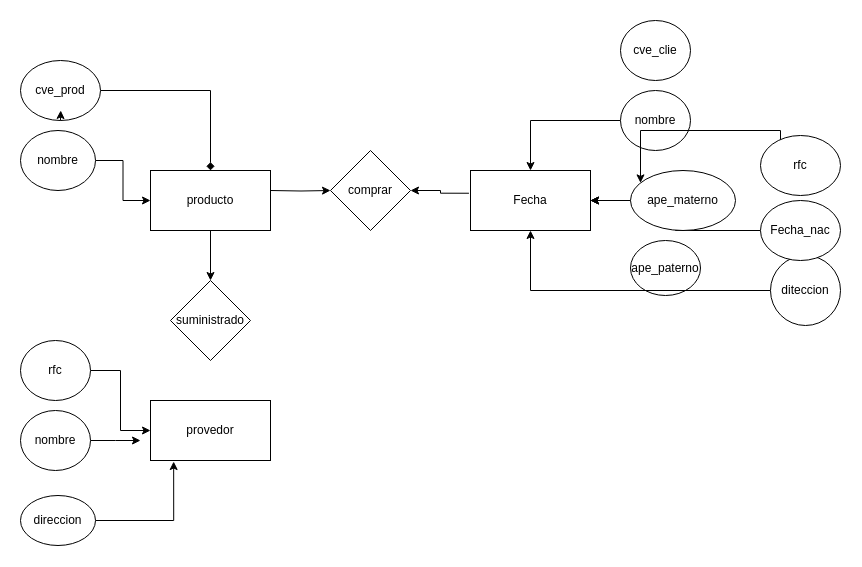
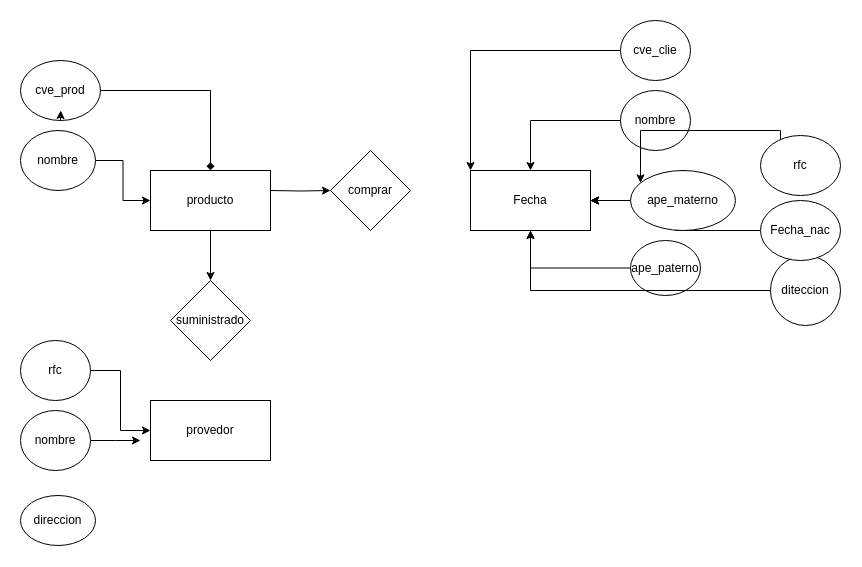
+ <mxCell id="25" style="edgeStyle=orthogonalEdgeStyle;rounded=0;orthogonalLoop=1;jettySize=auto;html=1;entryX=0;entryY=0;entryDx=0;entryDy=0;" edge="1" parent="1" source="26" target="3"><mxGeometry relative="1" as="geometry" /></mxCell>
- <mxCell id="2" style="edgeStyle=orthogonalEdgeStyle;rounded=0;orthogonalLoop=1;jettySize=auto;html=1;entryX=1;entryY=0.5;entryDx=0;entryDy=0;exitX=-0.013;exitY=0.379;exitDx=0;exitDy=0;exitPerimeter=0;" edge="1" parent="1" source="3" target="34"><mxGeometry relative="1" as="geometry" /></mxCell>
+ <mxCell id="6" style="edgeStyle=orthogonalEdgeStyle;rounded=0;orthogonalLoop=1;jettySize=auto;html=1;" edge="1" parent="1" source="7" target="3"><mxGeometry relative="1" as="geometry" /></mxCell>
- <mxCell id="32" style="edgeStyle=orthogonalEdgeStyle;rounded=0;orthogonalLoop=1;jettySize=auto;html=1;entryX=0.193;entryY=1.017;entryDx=0;entryDy=0;entryPerimeter=0;" edge="1" parent="1" source="33" target="27"><mxGeometry relative="1" as="geometry" /></mxCell>
